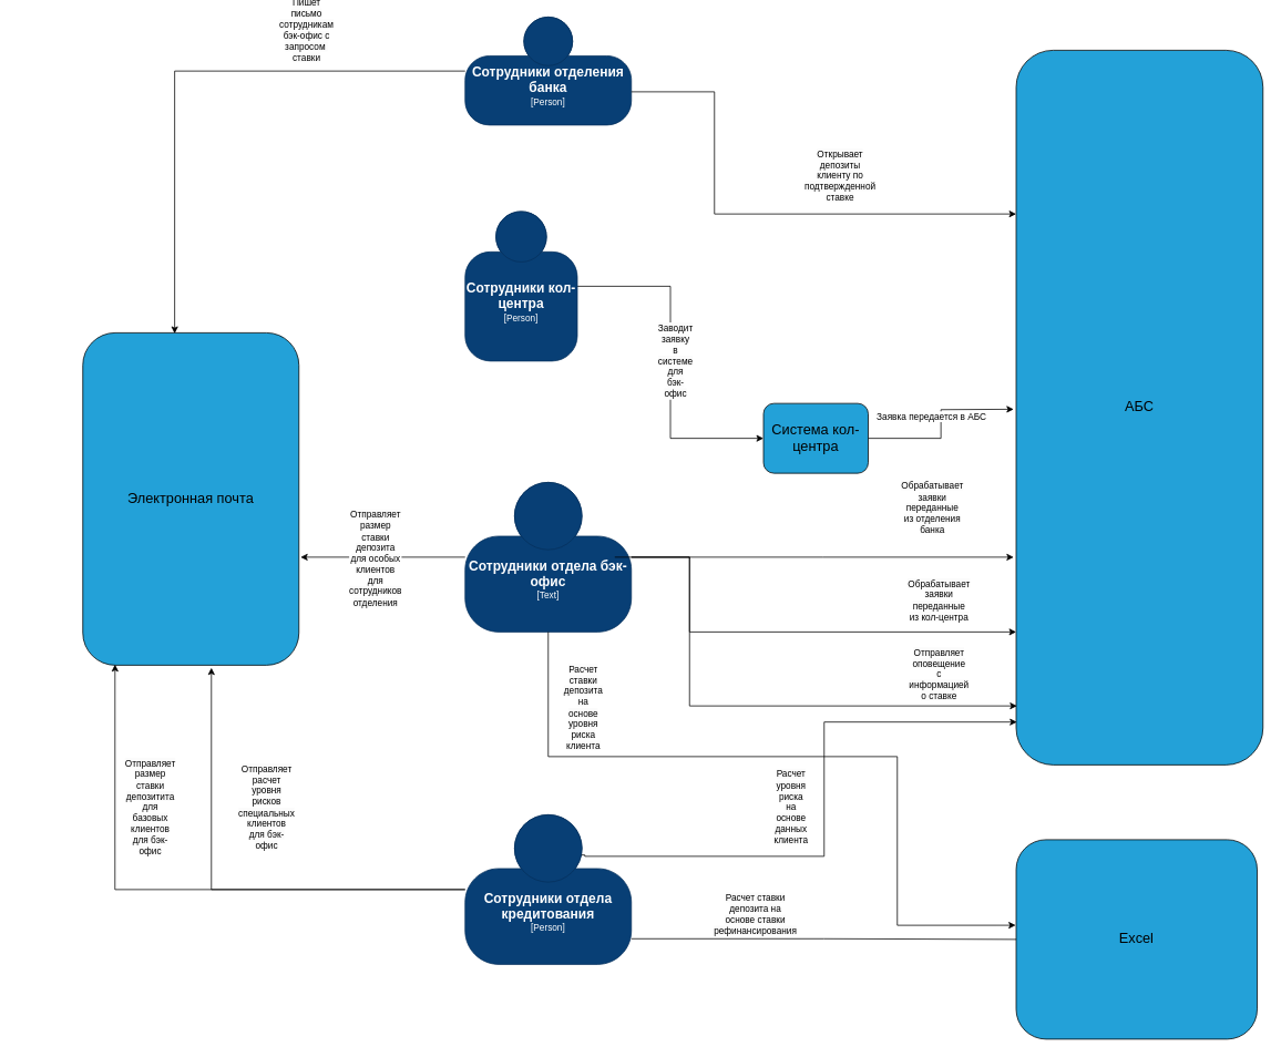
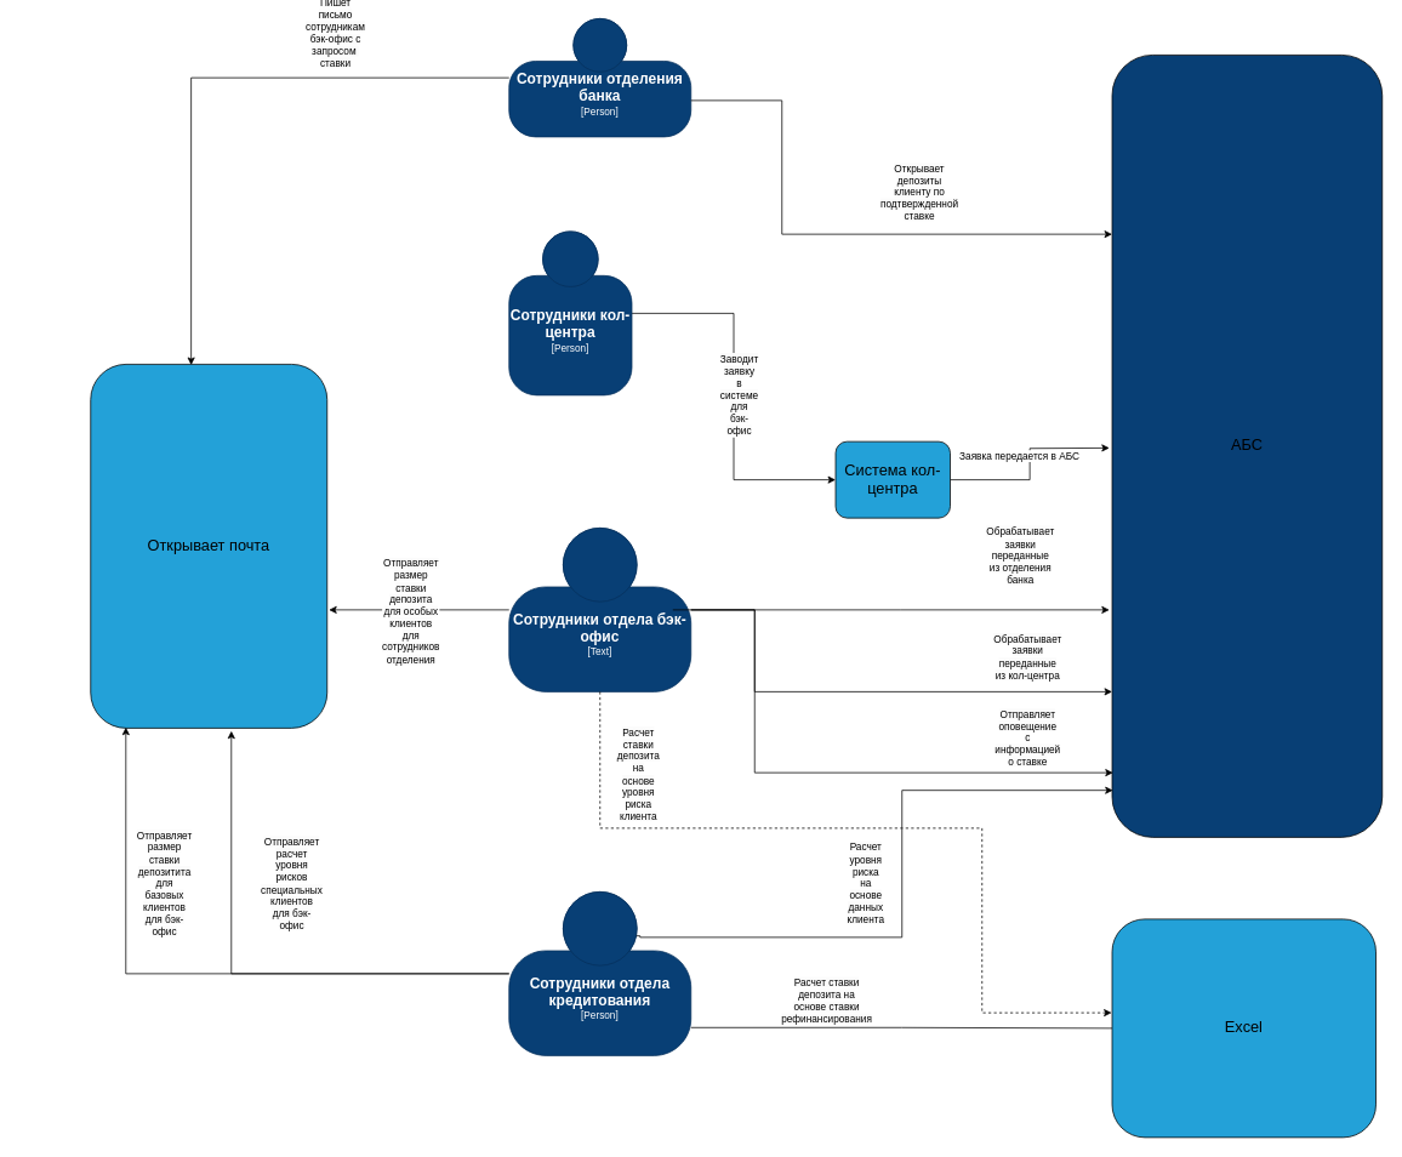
- <mxCell id="18" value="&lt;div&gt;&lt;font style=&quot;font-size: 17px;&quot;&gt;АБС&lt;/font&gt;&lt;/div&gt;" style="rounded=1;whiteSpace=wrap;html=1;fillColor=#23A1D8;" vertex="1" parent="1"><mxGeometry x="1143" y="60" width="297" height="860" as="geometry" /></mxCell>
+ <mxCell id="18" value="&lt;div&gt;&lt;font style=&quot;font-size: 17px;&quot;&gt;АБС&lt;/font&gt;&lt;/div&gt;" style="rounded=1;whiteSpace=wrap;html=1;fillColor=#083f75;" vertex="1" parent="1"><mxGeometry x="1143" y="60" width="297" height="860" as="geometry" /></mxCell>
- <mxCell id="19" value="&lt;span style=&quot;font-size: 17px;&quot;&gt;Электронная почта&lt;/span&gt;" style="rounded=1;whiteSpace=wrap;html=1;fillColor=#23A1D8;" vertex="1" parent="1"><mxGeometry x="20" y="400" width="260" height="400" as="geometry" /></mxCell>
+ <mxCell id="19" value="&lt;span style=&quot;font-size: 17px;&quot;&gt;Открывает почта&lt;/span&gt;" style="rounded=1;whiteSpace=wrap;html=1;fillColor=#23A1D8;" vertex="1" parent="1"><mxGeometry x="20" y="400" width="260" height="400" as="geometry" /></mxCell>
- <mxCell id="29" style="edgeStyle=orthogonalEdgeStyle;rounded=0;orthogonalLoop=1;jettySize=auto;html=1;entryX=-0.002;entryY=0.429;entryDx=0;entryDy=0;entryPerimeter=0;" edge="1" parent="1" source="4" target="20"><mxGeometry relative="1" as="geometry"><Array as="points"><mxPoint x="580" y="910" /><mxPoint x="1000" y="910" /><mxPoint x="1000" y="1113" /></Array></mxGeometry></mxCell>
+ <mxCell id="29" style="edgeStyle=orthogonalEdgeStyle;rounded=0;orthogonalLoop=1;jettySize=auto;html=1;entryX=-0.002;entryY=0.429;entryDx=0;entryDy=0;entryPerimeter=0;dashed=1;" edge="1" parent="1" source="4" target="20"><mxGeometry relative="1" as="geometry"><Array as="points"><mxPoint x="580" y="910" /><mxPoint x="1000" y="910" /><mxPoint x="1000" y="1113" /></Array></mxGeometry></mxCell>
